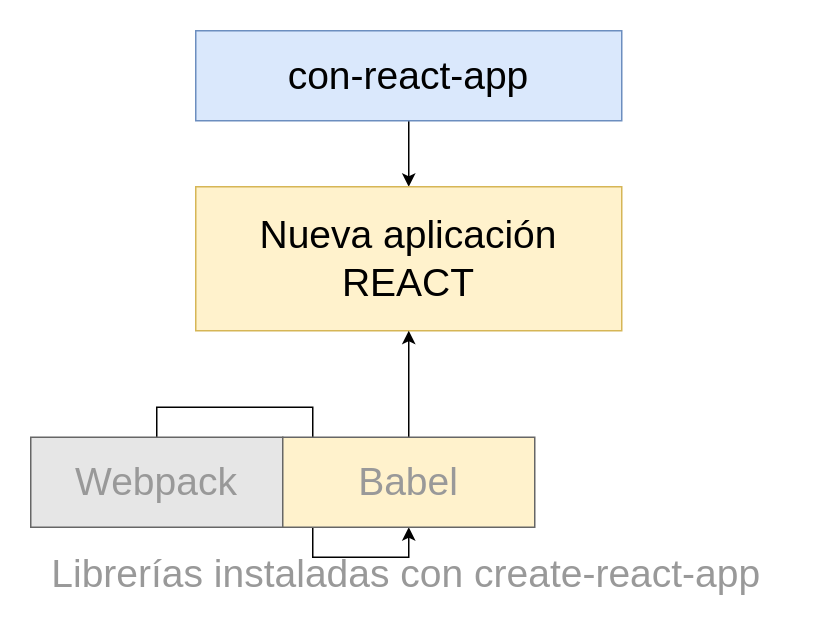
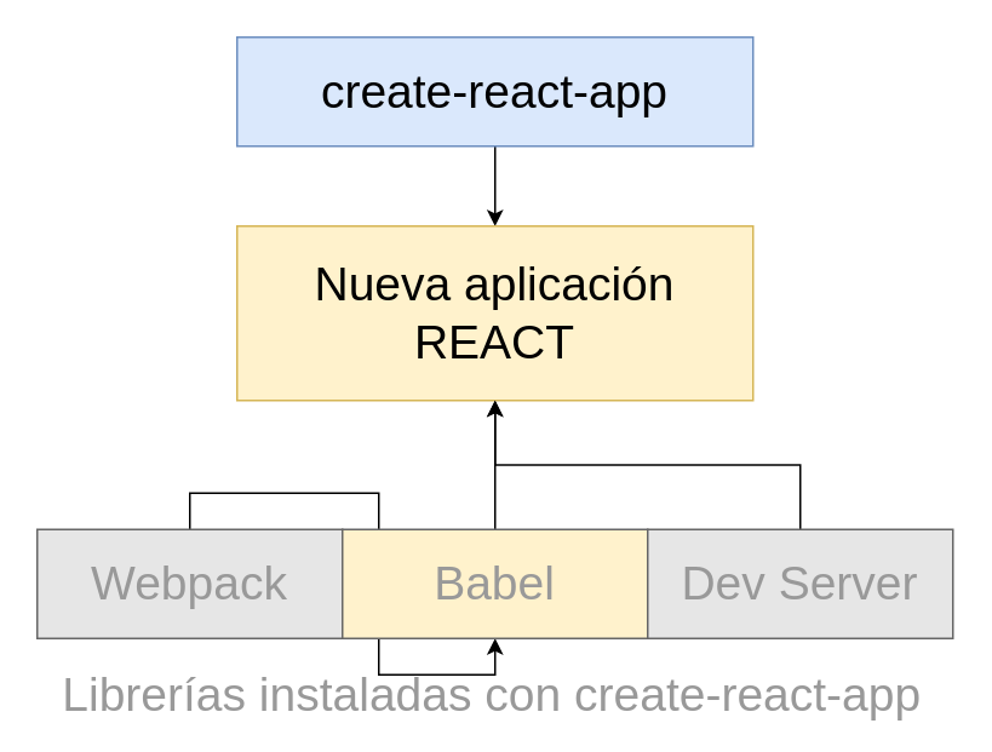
- <mxCell id="3" value="con-react-app" style="rounded=0;whiteSpace=wrap;html=1;fontSize=26;fillColor=#dae8fc;strokeColor=#6c8ebf;" vertex="1" parent="1"><mxGeometry x="130" y="20" width="284" height="60" as="geometry" /></mxCell>
+ <mxCell id="3" value="create-react-app" style="rounded=0;whiteSpace=wrap;html=1;fontSize=26;fillColor=#dae8fc;strokeColor=#6c8ebf;" vertex="1" parent="1"><mxGeometry x="130" y="20" width="284" height="60" as="geometry" /></mxCell>
+ <mxCell id="9" style="edgeStyle=orthogonalEdgeStyle;rounded=0;orthogonalLoop=1;jettySize=auto;html=1;fontSize=26;fontColor=#999999;" edge="1" parent="1" source="10" target="4"><mxGeometry relative="1" as="geometry" /></mxCell>
+ <mxCell id="10" value="Dev Server" style="rounded=0;whiteSpace=wrap;html=1;fontSize=26;fillColor=#E6E6E6;strokeColor=#666666;fontColor=#999999;" vertex="1" parent="1"><mxGeometry x="356" y="291" width="168" height="60" as="geometry" /></mxCell>
